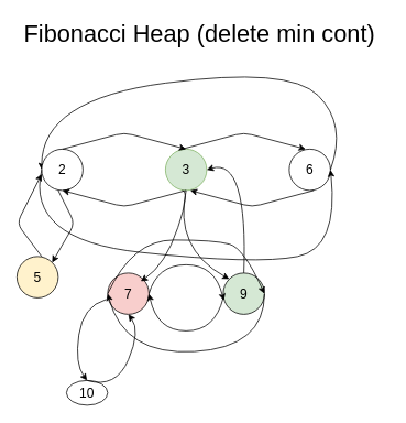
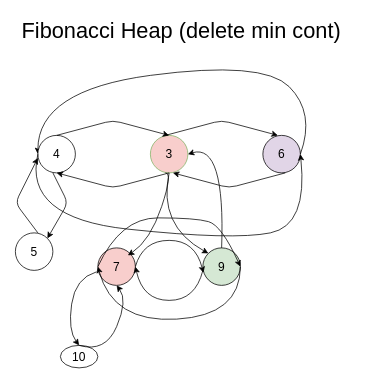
- <mxCell id="5" value="&lt;font style=&quot;font-size: 16px&quot;&gt;2&lt;/font&gt;" style="ellipse;whiteSpace=wrap;html=1;aspect=fixed;" parent="1" vertex="1"><mxGeometry x="50" y="180" width="50" height="50" as="geometry" /></mxCell>
+ <mxCell id="5" value="&lt;font style=&quot;font-size: 16px&quot;&gt;4&lt;/font&gt;" style="ellipse;whiteSpace=wrap;html=1;aspect=fixed;" parent="1" vertex="1"><mxGeometry x="50" y="180" width="50" height="50" as="geometry" /></mxCell>
- <mxCell id="6" value="&lt;font style=&quot;font-size: 16px&quot;&gt;3&lt;/font&gt;" style="ellipse;whiteSpace=wrap;html=1;aspect=fixed;fillColor=#d5e8d4;strokeColor=#82b366;" parent="1" vertex="1"><mxGeometry x="200" y="180" width="50" height="50" as="geometry" /></mxCell>
+ <mxCell id="6" value="&lt;font style=&quot;font-size: 16px&quot;&gt;3&lt;/font&gt;" style="ellipse;whiteSpace=wrap;html=1;aspect=fixed;fillColor=#f8cecc;strokeColor=#82b366;" parent="1" vertex="1"><mxGeometry x="200" y="180" width="50" height="50" as="geometry" /></mxCell>
- <mxCell id="3" value="&lt;font style=&quot;font-size: 16px&quot;&gt;6&lt;/font&gt;" style="ellipse;whiteSpace=wrap;html=1;aspect=fixed;" parent="1" vertex="1"><mxGeometry x="350" y="180" width="50" height="50" as="geometry" /></mxCell>
+ <mxCell id="3" value="&lt;font style=&quot;font-size: 16px&quot;&gt;6&lt;/font&gt;" style="ellipse;whiteSpace=wrap;html=1;aspect=fixed;fillColor=#e1d5e7;" parent="1" vertex="1"><mxGeometry x="350" y="180" width="50" height="50" as="geometry" /></mxCell>
- <mxCell id="7" value="&lt;font style=&quot;font-size: 16px&quot;&gt;5&lt;/font&gt;" style="ellipse;whiteSpace=wrap;html=1;aspect=fixed;fillColor=#fff2cc;" parent="1" vertex="1"><mxGeometry x="20" y="310" width="50" height="50" as="geometry" /></mxCell>
+ <mxCell id="7" value="&lt;font style=&quot;font-size: 16px&quot;&gt;5&lt;/font&gt;" style="ellipse;whiteSpace=wrap;html=1;aspect=fixed;" parent="1" vertex="1"><mxGeometry x="20" y="310" width="50" height="50" as="geometry" /></mxCell>
